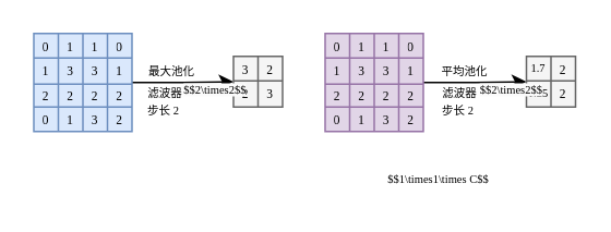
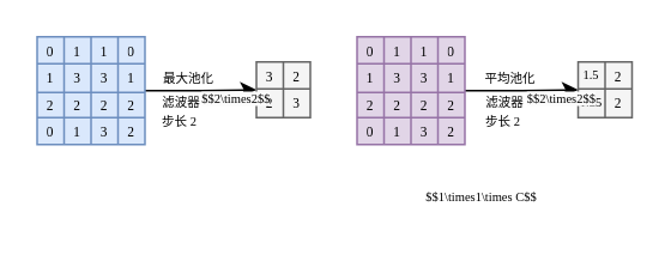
- <mxCell id="48" value="1.7" style="shape=partialRectangle;html=1;whiteSpace=wrap;connectable=0;strokeColor=inherit;overflow=hidden;fillColor=none;top=0;left=0;bottom=0;right=0;pointerEvents=1;fontSize=7;fontFamily=Times New Roman;" parent="47" vertex="1"><mxGeometry width="15" height="15" as="geometry"><mxRectangle width="15" height="15" as="alternateBounds" /></mxGeometry></mxCell>
+ <mxCell id="48" value="1.5" style="shape=partialRectangle;html=1;whiteSpace=wrap;connectable=0;strokeColor=inherit;overflow=hidden;fillColor=none;top=0;left=0;bottom=0;right=0;pointerEvents=1;fontSize=7;fontFamily=Times New Roman;" parent="47" vertex="1"><mxGeometry width="15" height="15" as="geometry"><mxRectangle width="15" height="15" as="alternateBounds" /></mxGeometry></mxCell>
